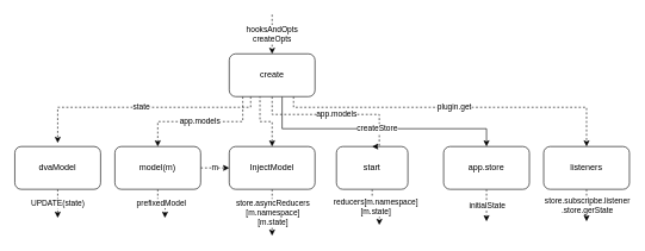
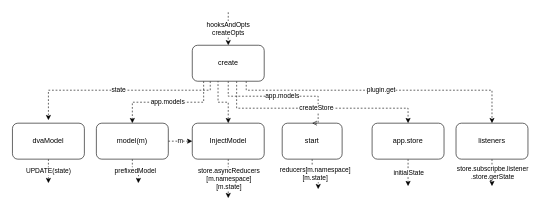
- <mxCell id="15" value="createStore" style="edgeStyle=orthogonalEdgeStyle;rounded=0;orthogonalLoop=1;jettySize=auto;html=1;exitX=0.617;exitY=1;exitDx=0;exitDy=0;entryX=0.5;entryY=0;entryDx=0;entryDy=0;dashed=0;exitPerimeter=0;" edge="1" parent="1" source="17" target="20"><mxGeometry relative="1" as="geometry"><Array as="points"><mxPoint x="394" y="180" /><mxPoint x="680" y="180" /></Array></mxGeometry></mxCell>
+ <mxCell id="15" value="createStore" style="edgeStyle=orthogonalEdgeStyle;rounded=0;orthogonalLoop=1;jettySize=auto;html=1;exitX=0.617;exitY=1;exitDx=0;exitDy=0;entryX=0.5;entryY=0;entryDx=0;entryDy=0;dashed=1;exitPerimeter=0;" edge="1" parent="1" source="17" target="20"><mxGeometry relative="1" as="geometry"><Array as="points"><mxPoint x="394" y="180" /><mxPoint x="680" y="180" /></Array></mxGeometry></mxCell>
- <mxCell id="14" value="app.models" style="edgeStyle=orthogonalEdgeStyle;rounded=0;orthogonalLoop=1;jettySize=auto;html=1;exitX=0.5;exitY=1;exitDx=0;exitDy=0;entryX=0.5;entryY=0;entryDx=0;entryDy=0;dashed=1;" edge="1" parent="1" source="17" target="10"><mxGeometry relative="1" as="geometry"><Array as="points"><mxPoint x="380" y="160" /><mxPoint x="530" y="160" /></Array></mxGeometry></mxCell>
+ <mxCell id="14" value="app.models" style="edgeStyle=orthogonalEdgeStyle;rounded=0;orthogonalLoop=1;jettySize=auto;html=1;exitX=0.5;exitY=1;exitDx=0;exitDy=0;entryX=0.5;entryY=0;entryDx=0;entryDy=0;dashed=1;endArrow=open;" edge="1" parent="1" source="17" target="10"><mxGeometry relative="1" as="geometry"><Array as="points"><mxPoint x="380" y="160" /><mxPoint x="530" y="160" /></Array></mxGeometry></mxCell>
